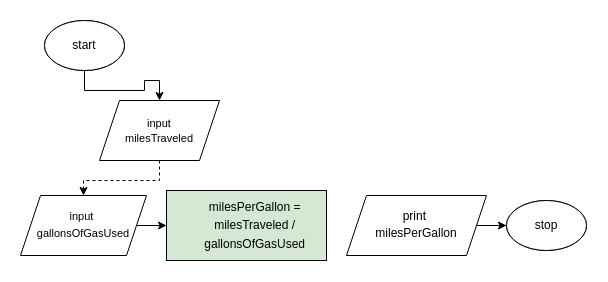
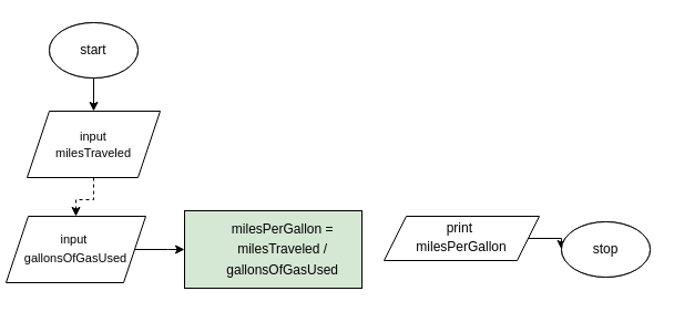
- <mxCell id="3" value="&lt;span style=&quot;font-size: 11px;&quot;&gt;input&lt;/span&gt;&lt;div&gt;&lt;span style=&quot;font-size: 11px;&quot;&gt;milesTraveled&lt;/span&gt;&lt;/div&gt;" style="shape=parallelogram;perimeter=parallelogramPerimeter;whiteSpace=wrap;html=1;fixedSize=1;" vertex="1" parent="1"><mxGeometry x="99" y="100" width="120" height="60" as="geometry" /></mxCell>
+ <mxCell id="3" value="&lt;span style=&quot;font-size: 11px;&quot;&gt;input&lt;/span&gt;&lt;div&gt;&lt;span style=&quot;font-size: 11px;&quot;&gt;milesTraveled&lt;/span&gt;&lt;/div&gt;" style="shape=parallelogram;perimeter=parallelogramPerimeter;whiteSpace=wrap;html=1;fixedSize=1;" vertex="1" parent="1"><mxGeometry x="24" y="100" width="120" height="60" as="geometry" /></mxCell>
- <mxCell id="11" value="&lt;font style=&quot;font-size: 11px;&quot;&gt;input&lt;/font&gt;&lt;font style=&quot;font-size: 11px;&quot;&gt;&lt;font style=&quot;font-size: 11px;&quot;&gt;&amp;nbsp;&lt;/font&gt;&lt;/font&gt;&lt;div&gt;&lt;font style=&quot;font-size: 11px;&quot;&gt;&lt;span style=&quot;text-align: start; line-height: 18.4px; font-family: Aptos, sans-serif;&quot;&gt;gallonsOfGasUsed&lt;/span&gt;&lt;/font&gt;&lt;br&gt;&lt;/div&gt;" style="shape=parallelogram;perimeter=parallelogramPerimeter;whiteSpace=wrap;html=1;fixedSize=1;" vertex="1" parent="1"><mxGeometry x="20" y="195" width="126" height="60" as="geometry" /></mxCell>
+ <mxCell id="11" value="&lt;font style=&quot;font-size: 11px;&quot;&gt;input&lt;/font&gt;&lt;font style=&quot;font-size: 11px;&quot;&gt;&lt;font style=&quot;font-size: 11px;&quot;&gt;&amp;nbsp;&lt;/font&gt;&lt;/font&gt;&lt;div&gt;&lt;font style=&quot;font-size: 11px;&quot;&gt;&lt;span style=&quot;text-align: start; line-height: 18.4px; font-family: Aptos, sans-serif;&quot;&gt;gallonsOfGasUsed&lt;/span&gt;&lt;/font&gt;&lt;br&gt;&lt;/div&gt;" style="shape=parallelogram;perimeter=parallelogramPerimeter;whiteSpace=wrap;html=1;fixedSize=1;" vertex="1" parent="1"><mxGeometry x="5" y="195" width="126" height="60" as="geometry" /></mxCell>
- <mxCell id="5" value="print&amp;nbsp;&lt;div&gt;&lt;span style=&quot;text-align: start; line-height: 18.4px; font-family: Aptos, sans-serif;&quot;&gt;&lt;font style=&quot;font-size: 12px;&quot;&gt;milesPerGallon&lt;/font&gt;&lt;/span&gt;&lt;br&gt;&lt;/div&gt;" style="shape=parallelogram;perimeter=parallelogramPerimeter;whiteSpace=wrap;html=1;fixedSize=1;" vertex="1" parent="1"><mxGeometry x="346" y="195" width="140" height="60" as="geometry" /></mxCell>
+ <mxCell id="5" value="print&amp;nbsp;&lt;div&gt;&lt;span style=&quot;text-align: start; line-height: 18.4px; font-family: Aptos, sans-serif;&quot;&gt;&lt;font style=&quot;font-size: 12px;&quot;&gt;milesPerGallon&lt;/font&gt;&lt;/span&gt;&lt;br&gt;&lt;/div&gt;" style="shape=parallelogram;perimeter=parallelogramPerimeter;whiteSpace=wrap;html=1;fixedSize=1;" vertex="1" parent="1"><mxGeometry x="346" y="195" width="140" height="40" as="geometry" /></mxCell>
